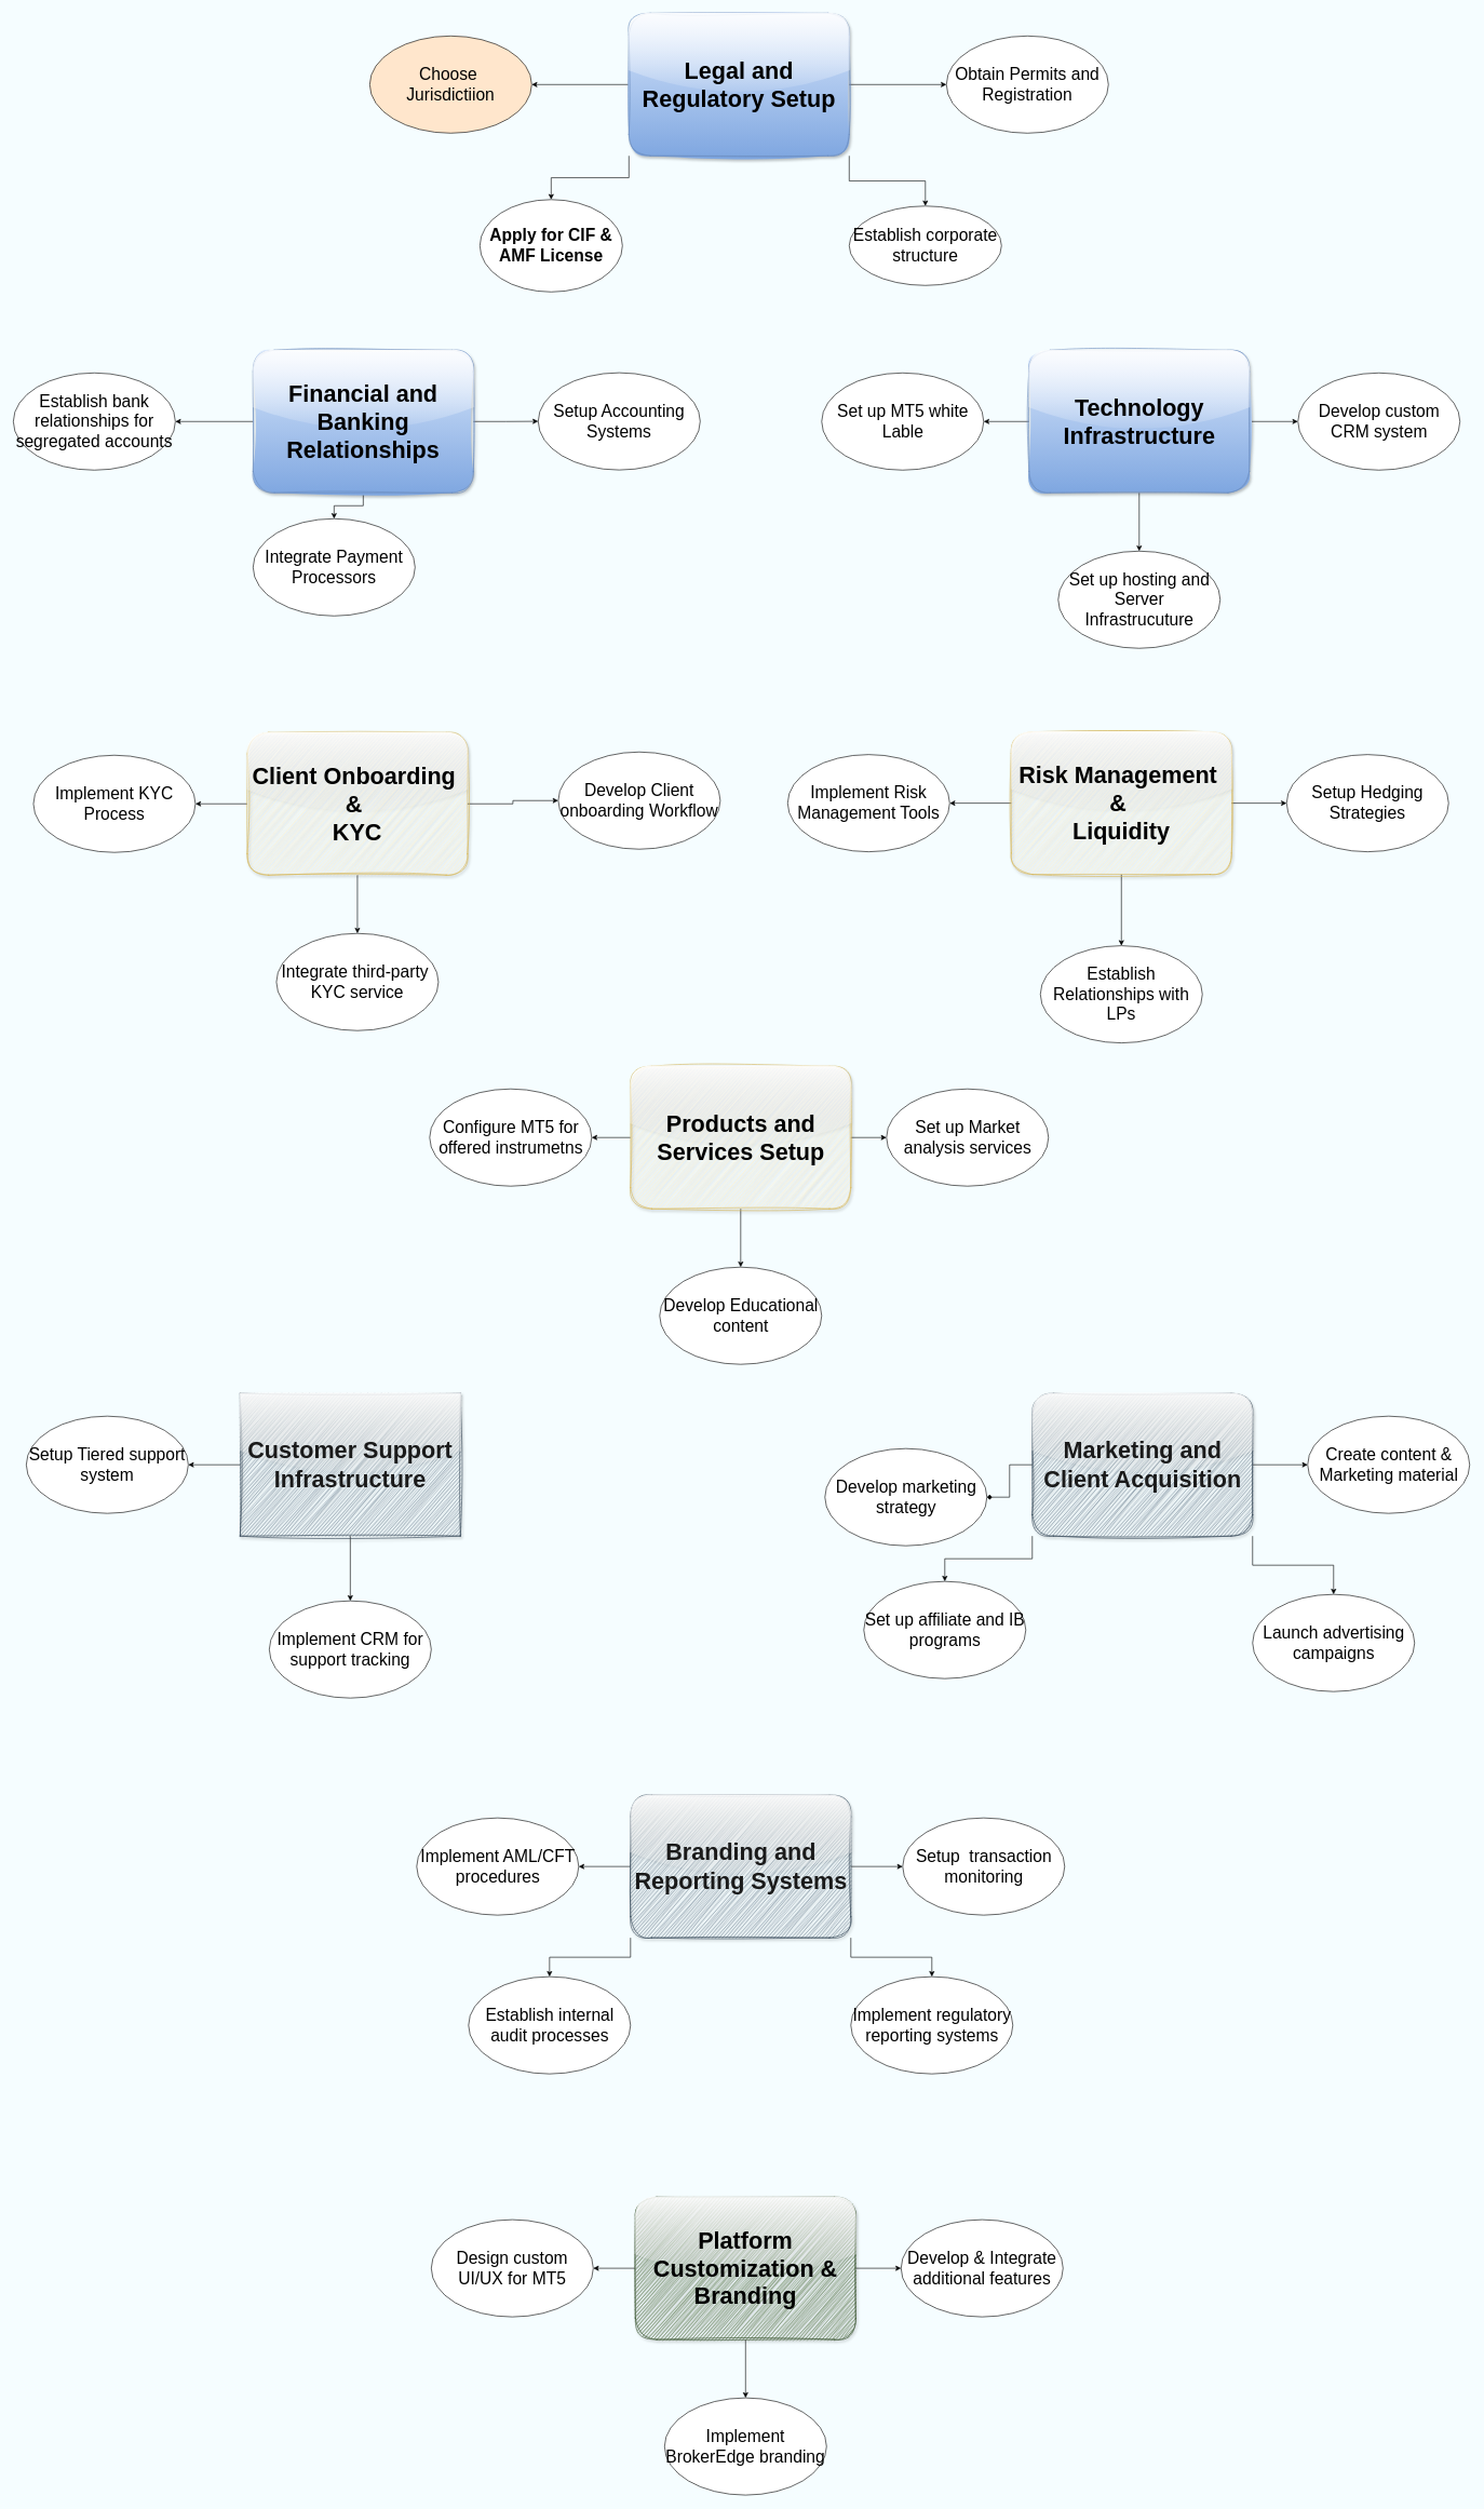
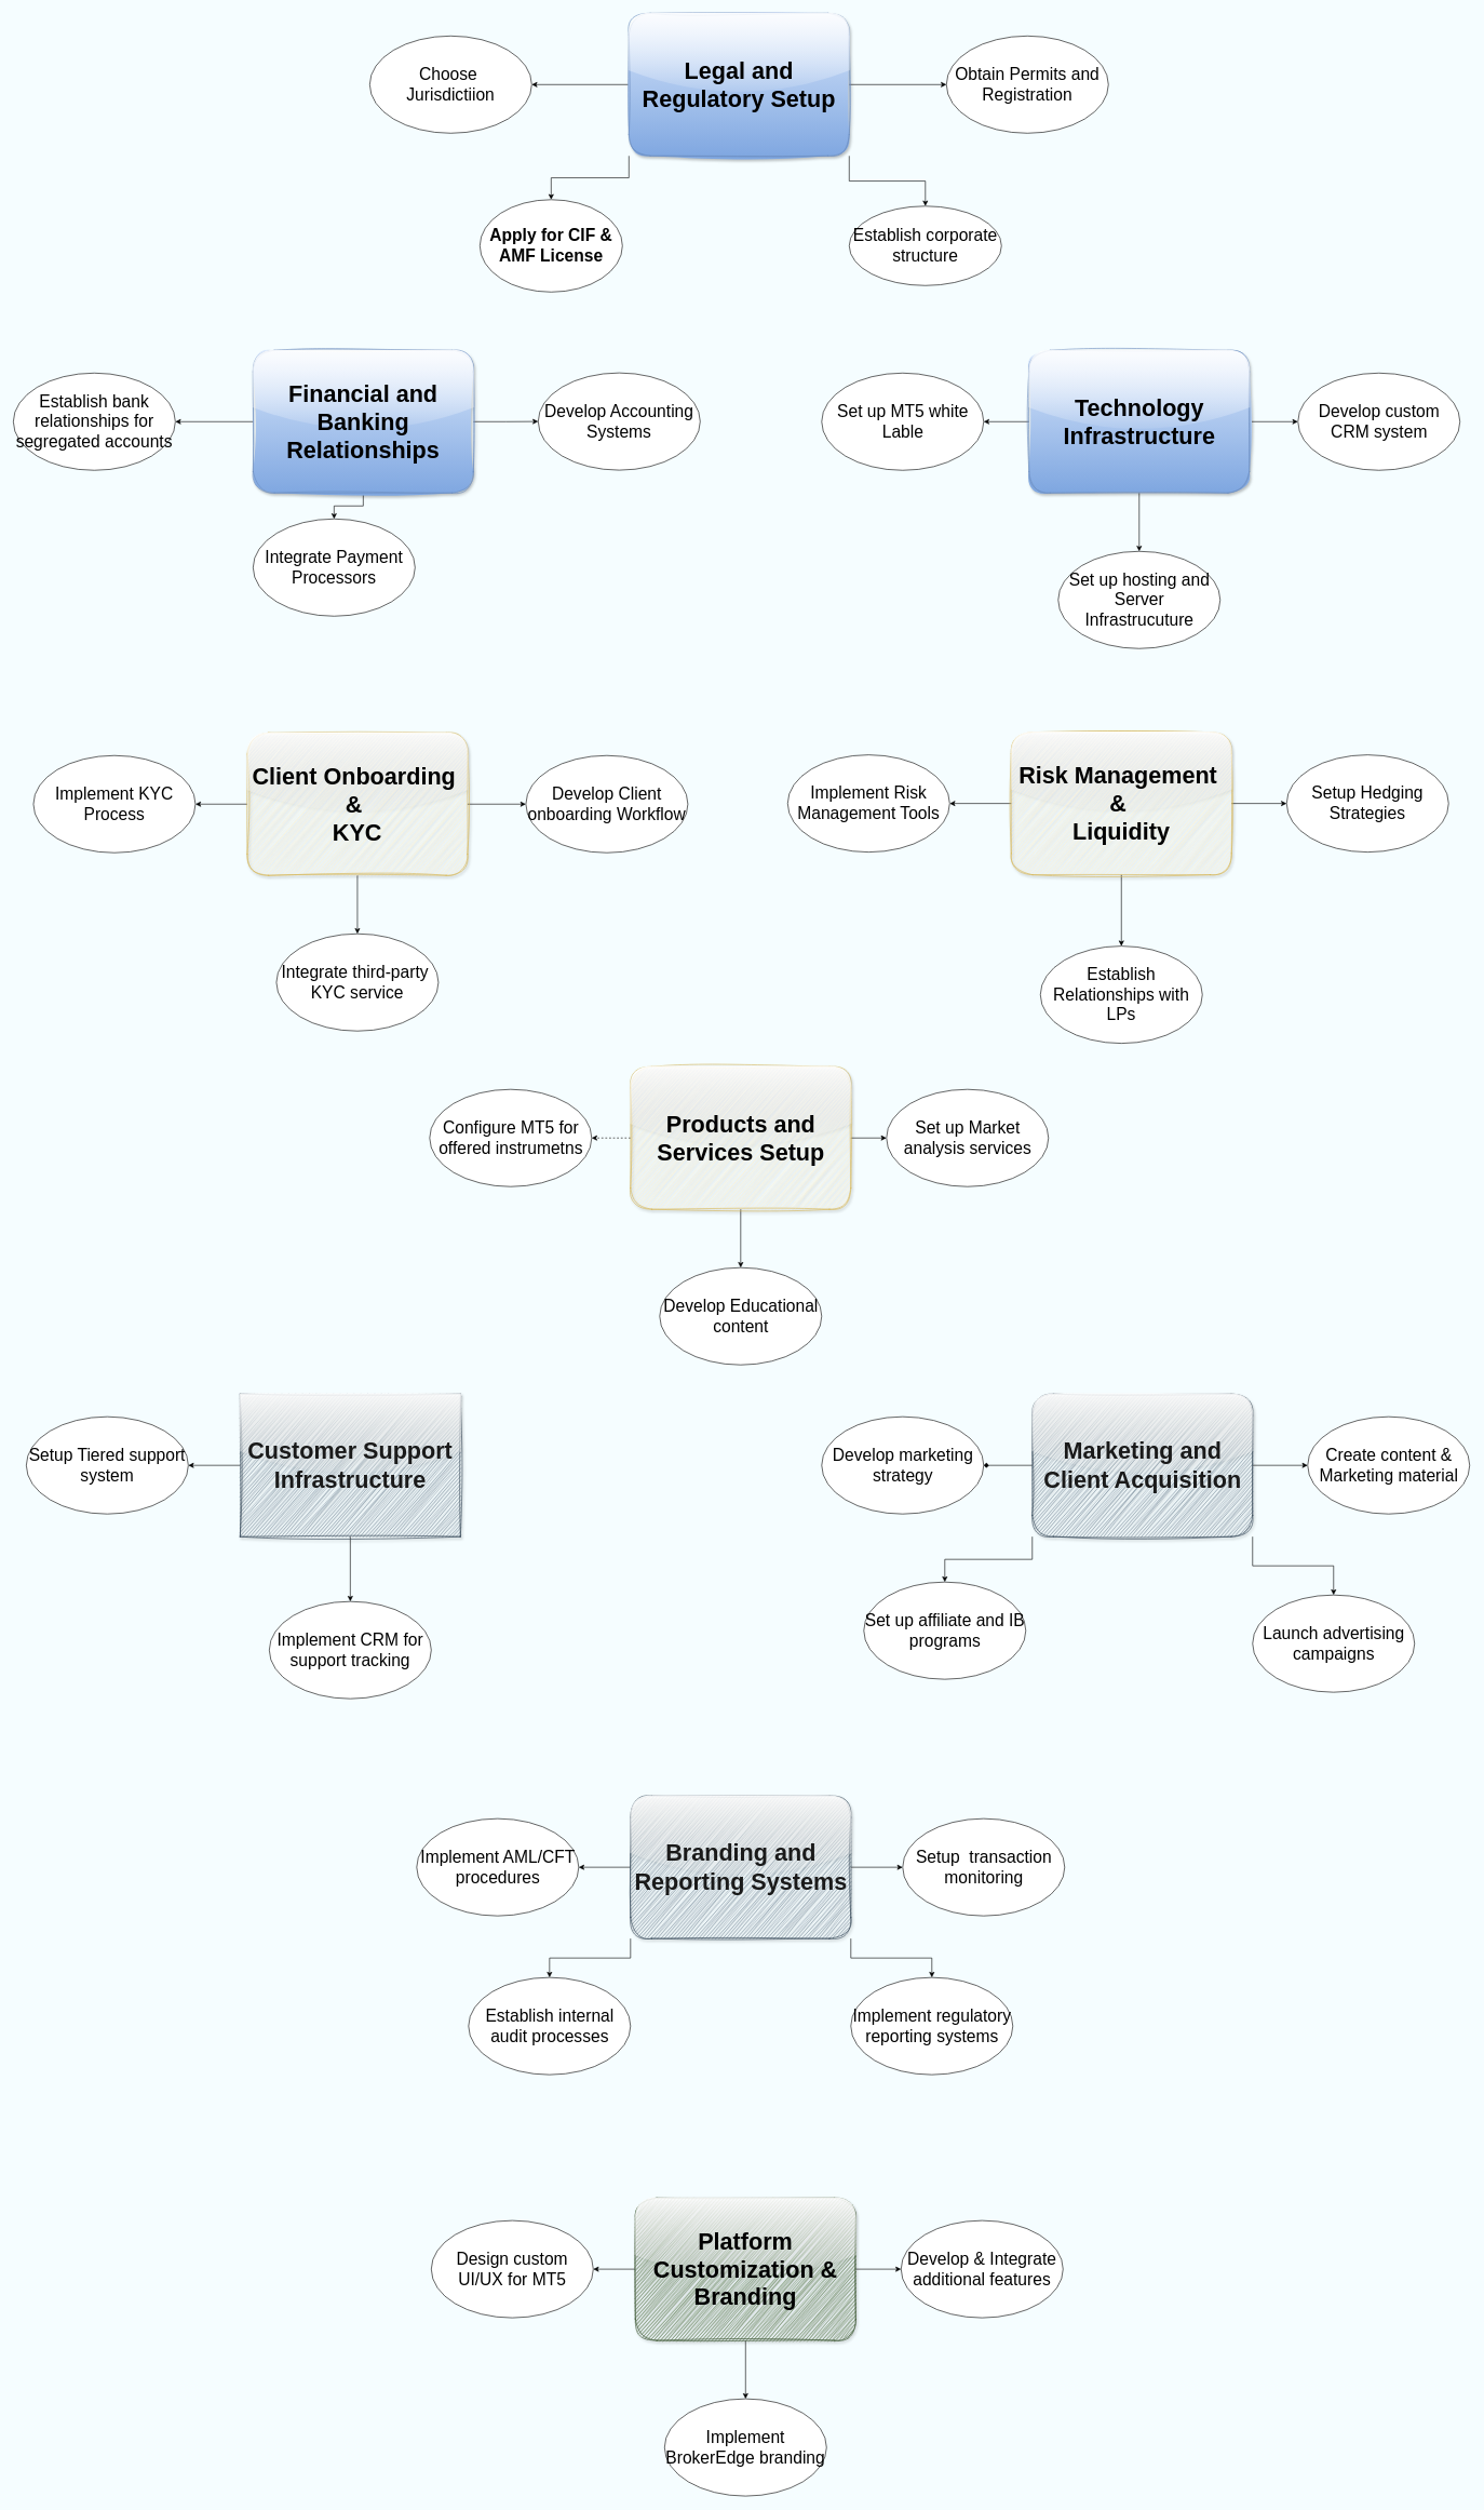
- <mxCell id="75" value="&lt;div style=&quot;font-size: 26px;&quot;&gt;Choose&amp;nbsp;&lt;/div&gt;&lt;div style=&quot;font-size: 26px;&quot;&gt;Jurisdictiion&lt;br&gt;&lt;/div&gt;" style="ellipse;whiteSpace=wrap;html=1;fillColor=#ffe6cc;" vertex="1" parent="1"><mxGeometry x="570" y="55" width="250" height="150" as="geometry" /></mxCell>
+ <mxCell id="75" value="&lt;div style=&quot;font-size: 26px;&quot;&gt;Choose&amp;nbsp;&lt;/div&gt;&lt;div style=&quot;font-size: 26px;&quot;&gt;Jurisdictiion&lt;br&gt;&lt;/div&gt;" style="ellipse;whiteSpace=wrap;html=1;" vertex="1" parent="1"><mxGeometry x="570" y="55" width="250" height="150" as="geometry" /></mxCell>
- <mxCell id="23" value="&lt;font style=&quot;font-size: 26px;&quot;&gt;Setup Accounting Systems&lt;/font&gt;" style="ellipse;whiteSpace=wrap;html=1;" vertex="1" parent="1"><mxGeometry x="830" y="574.75" width="250" height="150" as="geometry" /></mxCell>
+ <mxCell id="23" value="&lt;font style=&quot;font-size: 26px;&quot;&gt;Develop Accounting Systems&lt;/font&gt;" style="ellipse;whiteSpace=wrap;html=1;" vertex="1" parent="1"><mxGeometry x="830" y="574.75" width="250" height="150" as="geometry" /></mxCell>
- <mxCell id="30" value="Develop Client onboarding Workflow" style="ellipse;whiteSpace=wrap;html=1;fontSize=26;" vertex="1" parent="1"><mxGeometry x="861" y="1160" width="250" height="150" as="geometry" /></mxCell>
+ <mxCell id="30" value="Develop Client onboarding Workflow" style="ellipse;whiteSpace=wrap;html=1;fontSize=26;" vertex="1" parent="1"><mxGeometry x="811" y="1165" width="250" height="150" as="geometry" /></mxCell>
- <mxCell id="31" style="edgeStyle=orthogonalEdgeStyle;rounded=0;orthogonalLoop=1;jettySize=auto;html=1;entryX=1;entryY=0.5;entryDx=0;entryDy=0;" edge="1" parent="1" source="34" target="35"><mxGeometry relative="1" as="geometry" /></mxCell>
+ <mxCell id="31" style="edgeStyle=orthogonalEdgeStyle;rounded=0;orthogonalLoop=1;jettySize=auto;html=1;entryX=1;entryY=0.5;entryDx=0;entryDy=0;dashed=1;" edge="1" parent="1" source="34" target="35"><mxGeometry relative="1" as="geometry" /></mxCell>
- <mxCell id="43" value="Develop marketing strategy" style="ellipse;whiteSpace=wrap;html=1;fontSize=26;" vertex="1" parent="1"><mxGeometry x="1272.5" y="2235" width="250" height="150" as="geometry" /></mxCell>
+ <mxCell id="43" value="Develop marketing strategy" style="ellipse;whiteSpace=wrap;html=1;fontSize=26;" vertex="1" parent="1"><mxGeometry x="1267.5" y="2185" width="250" height="150" as="geometry" /></mxCell>
